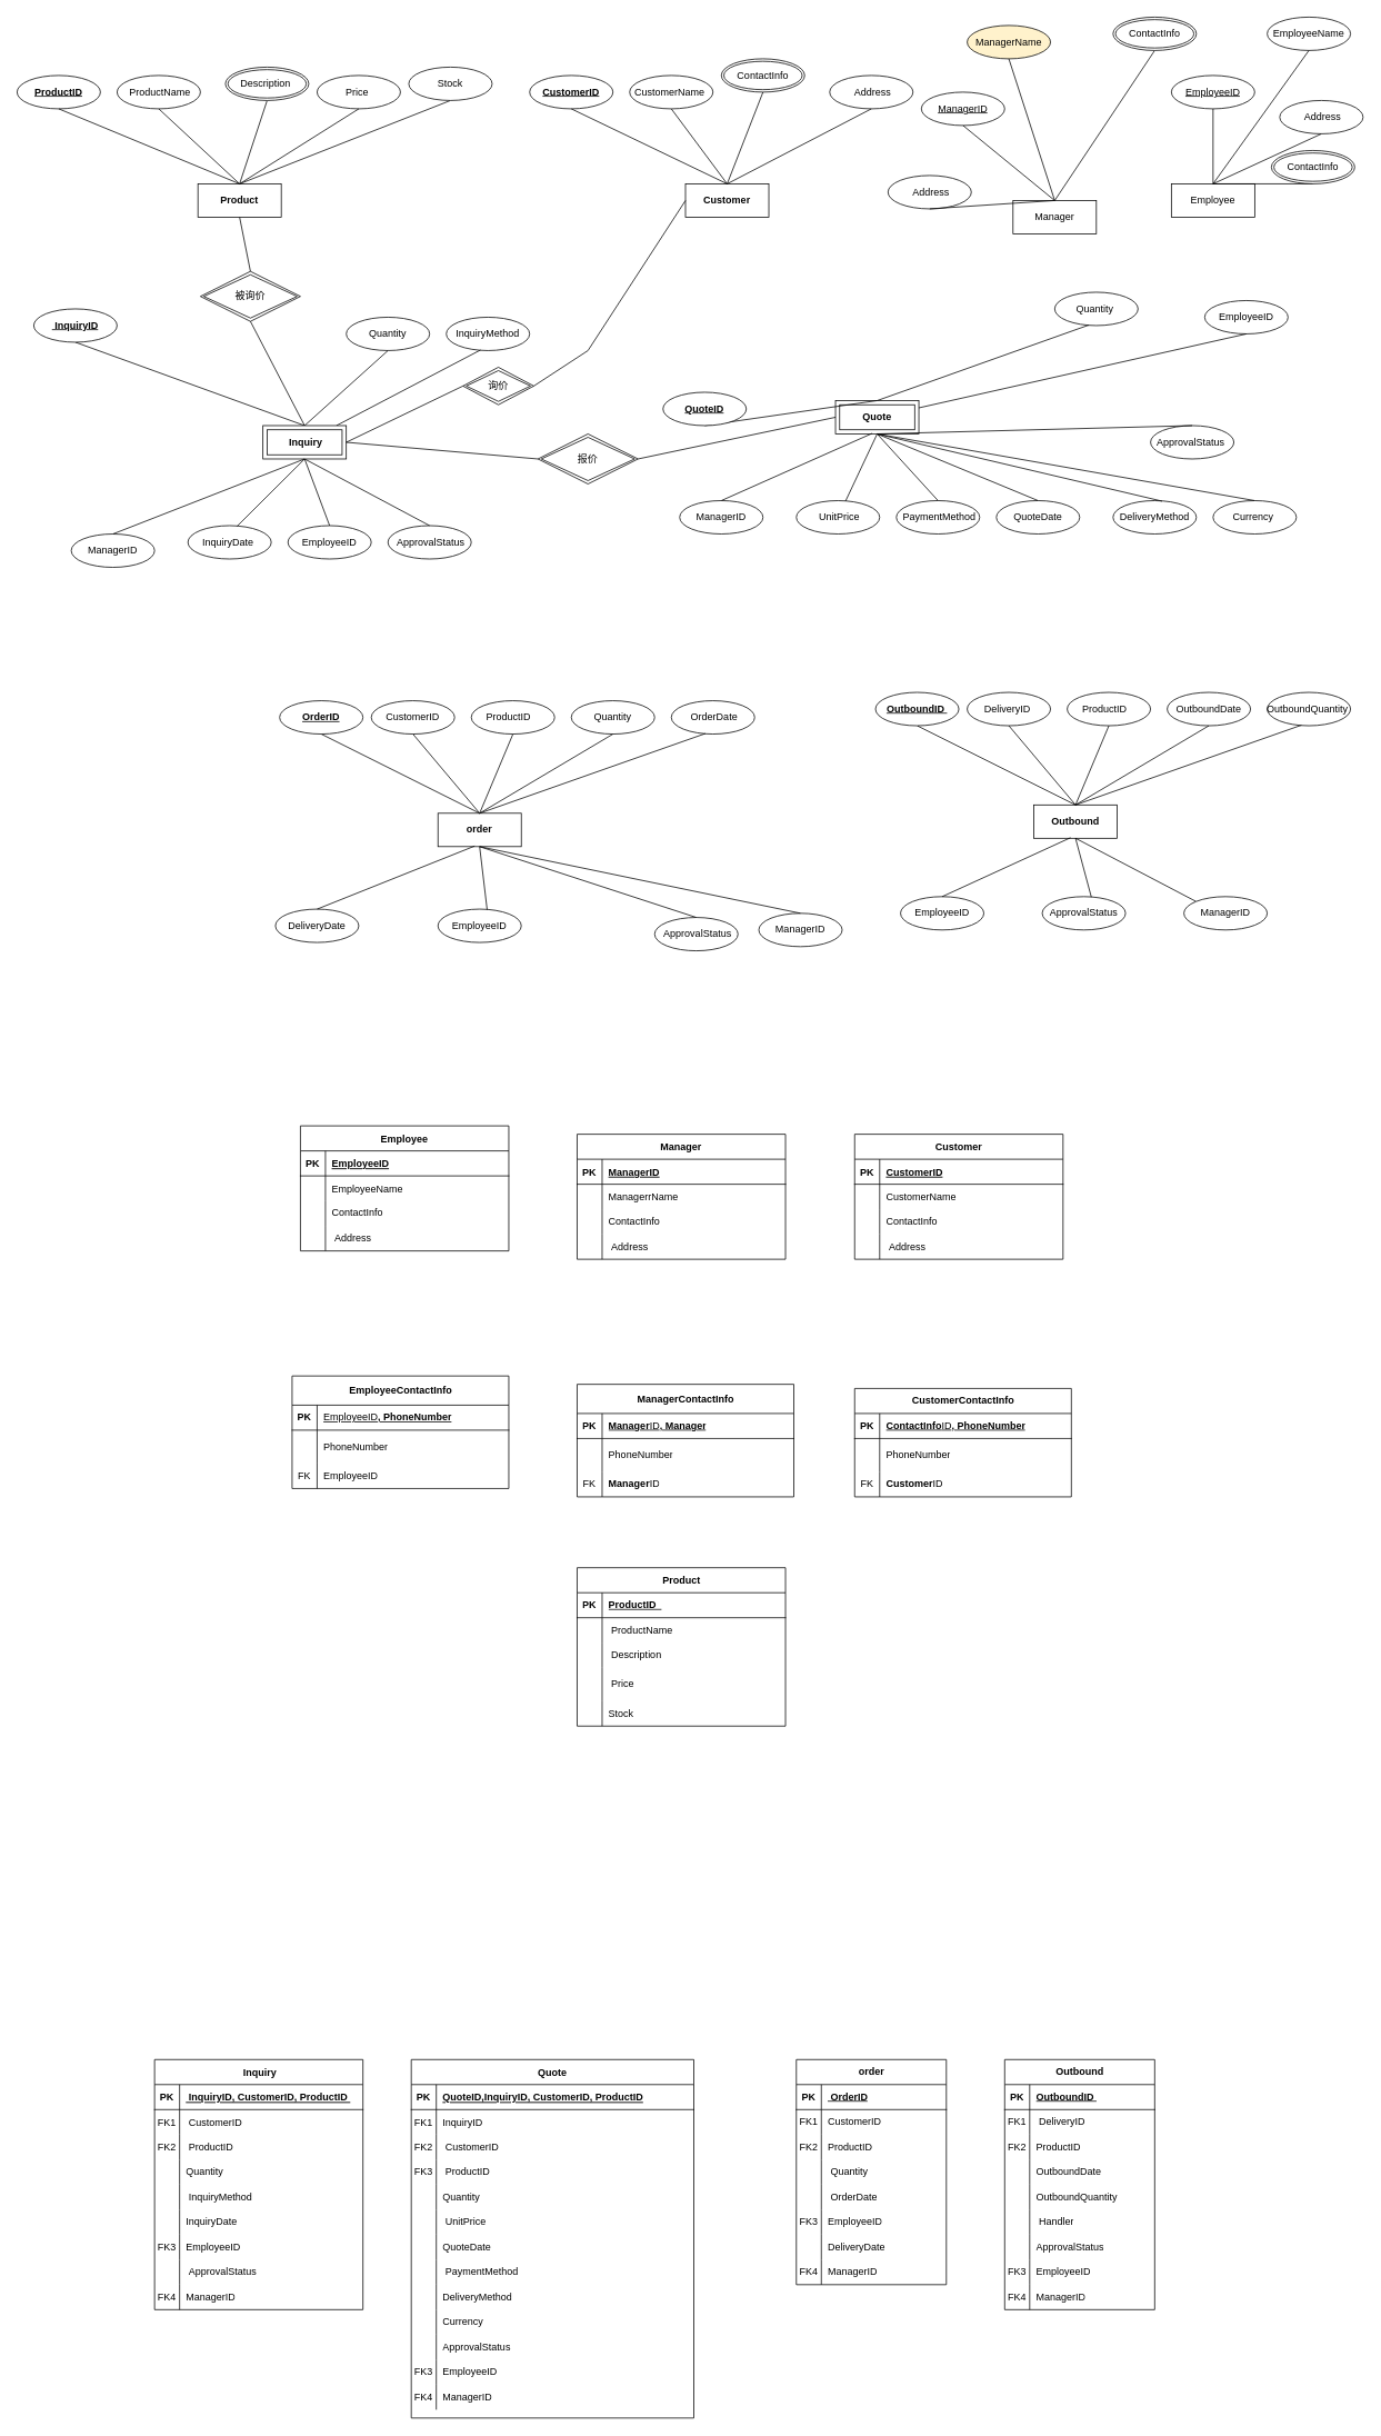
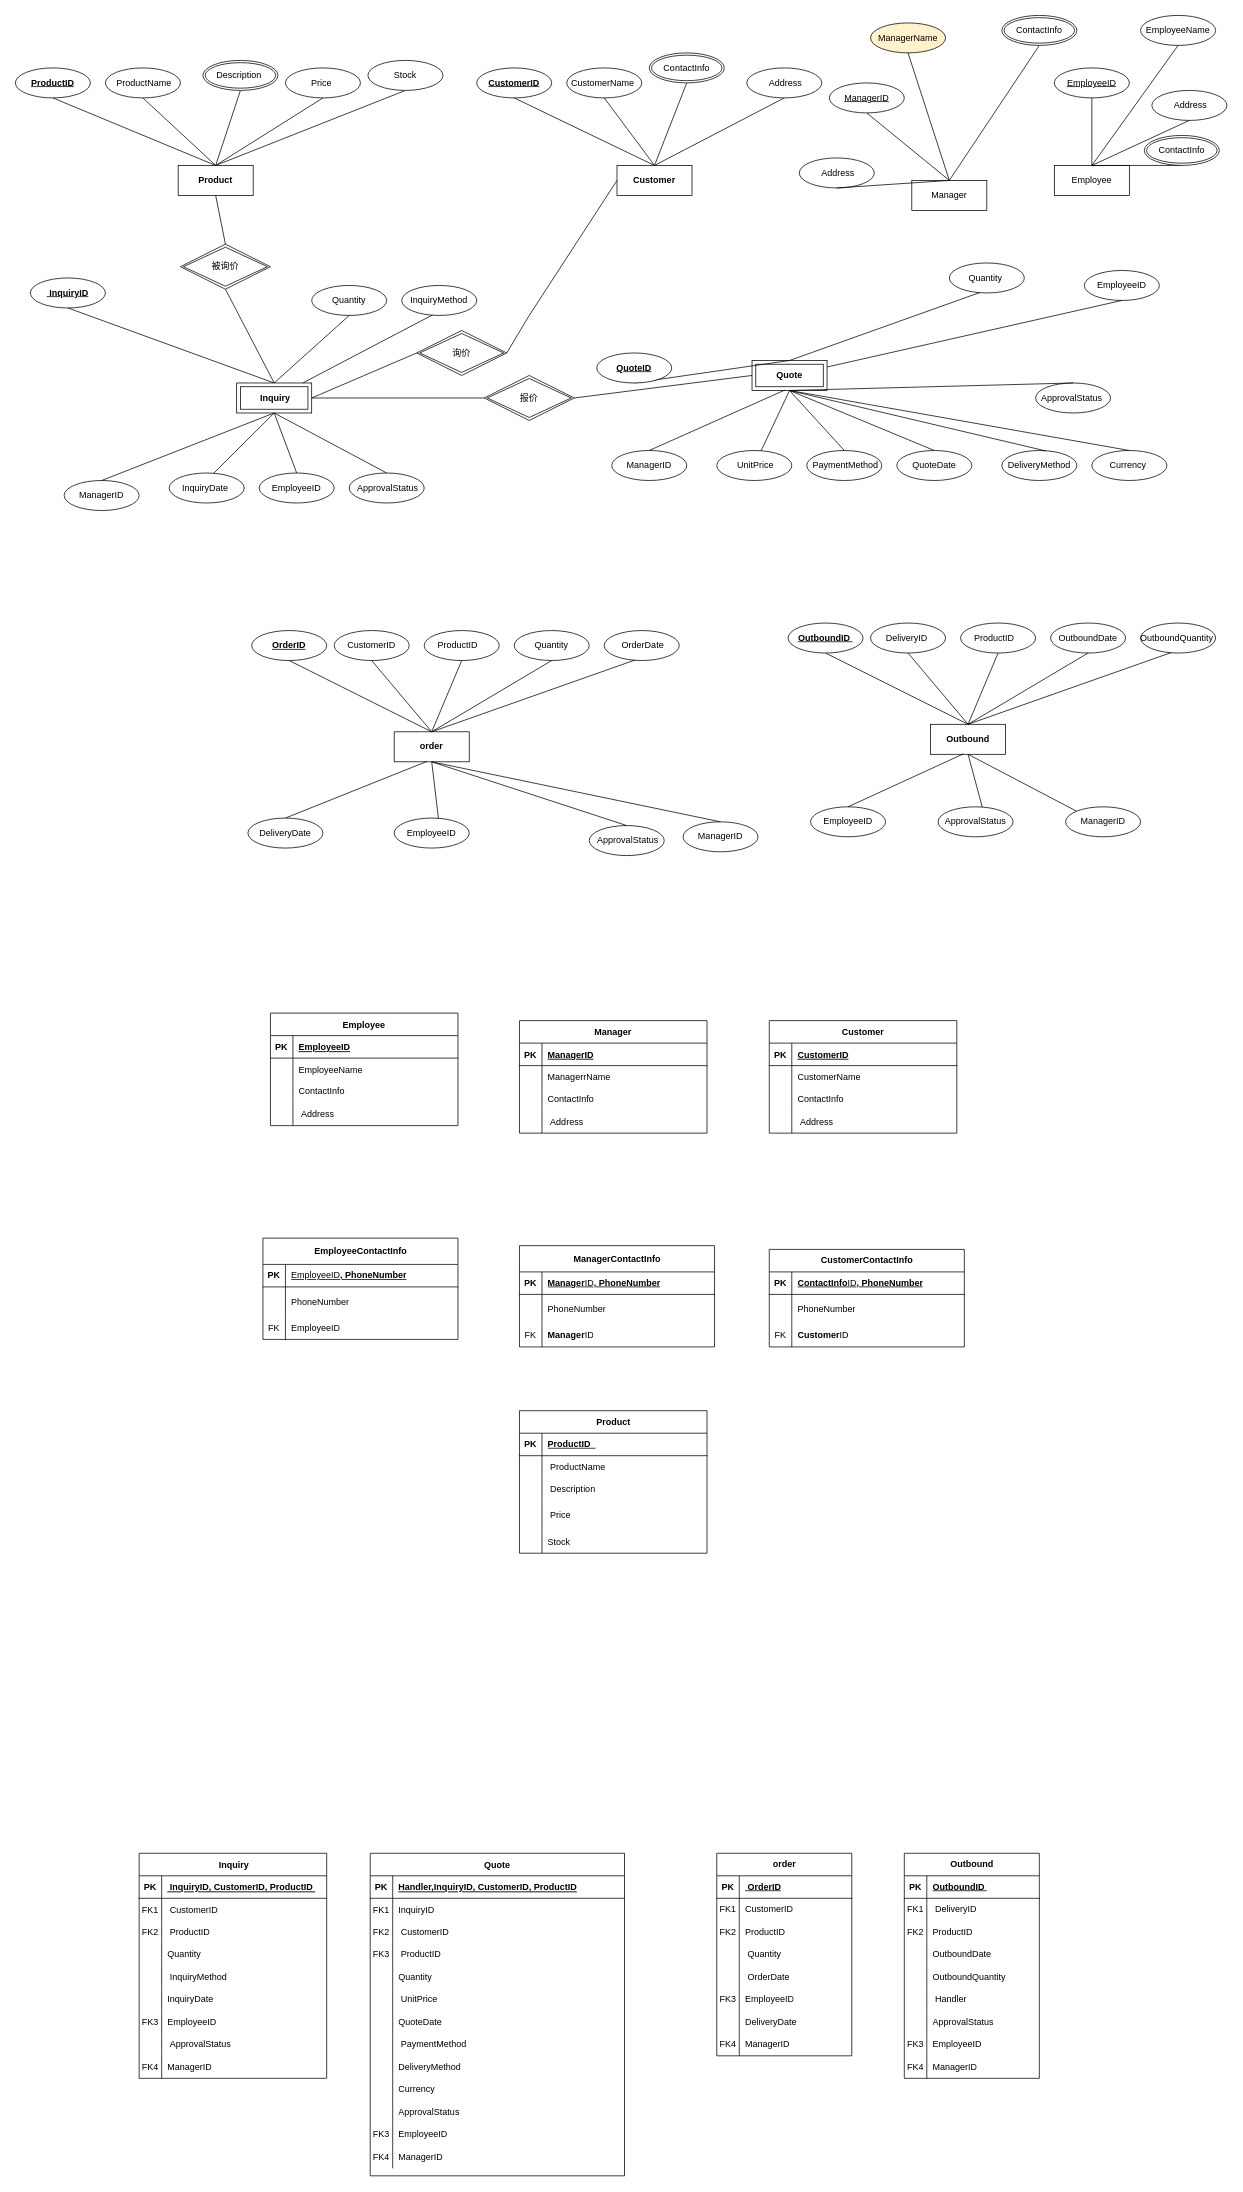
- <mxCell id="260" value="询价" style="shape=rhombus;double=1;perimeter=rhombusPerimeter;whiteSpace=wrap;html=1;align=center;" vertex="1" parent="1"><mxGeometry x="555" y="440" width="85" height="45" as="geometry" /></mxCell>
+ <mxCell id="260" value="询价" style="shape=rhombus;double=1;perimeter=rhombusPerimeter;whiteSpace=wrap;html=1;align=center;" vertex="1" parent="1"><mxGeometry x="555" y="440" width="120" height="60" as="geometry" /></mxCell>
- <mxCell id="263" value="报价" style="shape=rhombus;double=1;perimeter=rhombusPerimeter;whiteSpace=wrap;html=1;align=center;" vertex="1" parent="1"><mxGeometry x="645" y="520" width="120" height="60" as="geometry" /></mxCell>
+ <mxCell id="263" value="报价" style="shape=rhombus;double=1;perimeter=rhombusPerimeter;whiteSpace=wrap;html=1;align=center;" vertex="1" parent="1"><mxGeometry x="645" y="500" width="120" height="60" as="geometry" /></mxCell>
- <mxCell id="310" value="&lt;span style=&quot;text-align: center; text-wrap: nowrap;&quot;&gt;Manager&lt;/span&gt;&lt;span style=&quot;font-weight: 400;&quot;&gt;ID&lt;/span&gt;, Manager" style="shape=partialRectangle;connectable=0;fillColor=none;top=0;left=0;bottom=0;right=0;align=left;spacingLeft=6;fontStyle=5;overflow=hidden;whiteSpace=wrap;html=1;" vertex="1" parent="308"><mxGeometry x="30" width="230" height="30" as="geometry"><mxRectangle width="230" height="30" as="alternateBounds" /></mxGeometry></mxCell>
+ <mxCell id="310" value="&lt;span style=&quot;text-align: center; text-wrap: nowrap;&quot;&gt;Manager&lt;/span&gt;&lt;span style=&quot;font-weight: 400;&quot;&gt;ID&lt;/span&gt;, PhoneNumber" style="shape=partialRectangle;connectable=0;fillColor=none;top=0;left=0;bottom=0;right=0;align=left;spacingLeft=6;fontStyle=5;overflow=hidden;whiteSpace=wrap;html=1;" vertex="1" parent="308"><mxGeometry x="30" width="230" height="30" as="geometry"><mxRectangle width="230" height="30" as="alternateBounds" /></mxGeometry></mxCell>
- <mxCell id="33" value="QuoteID,InquiryID, CustomerID, ProductID" style="shape=partialRectangle;overflow=hidden;connectable=0;fillColor=none;top=0;left=0;bottom=0;right=0;align=left;spacingLeft=6;fontStyle=5;" parent="31" vertex="1"><mxGeometry x="30" width="309" height="30" as="geometry"><mxRectangle width="309" height="30" as="alternateBounds" /></mxGeometry></mxCell>
+ <mxCell id="33" value="Handler,InquiryID, CustomerID, ProductID" style="shape=partialRectangle;overflow=hidden;connectable=0;fillColor=none;top=0;left=0;bottom=0;right=0;align=left;spacingLeft=6;fontStyle=5;" parent="31" vertex="1"><mxGeometry x="30" width="309" height="30" as="geometry"><mxRectangle width="309" height="30" as="alternateBounds" /></mxGeometry></mxCell>
